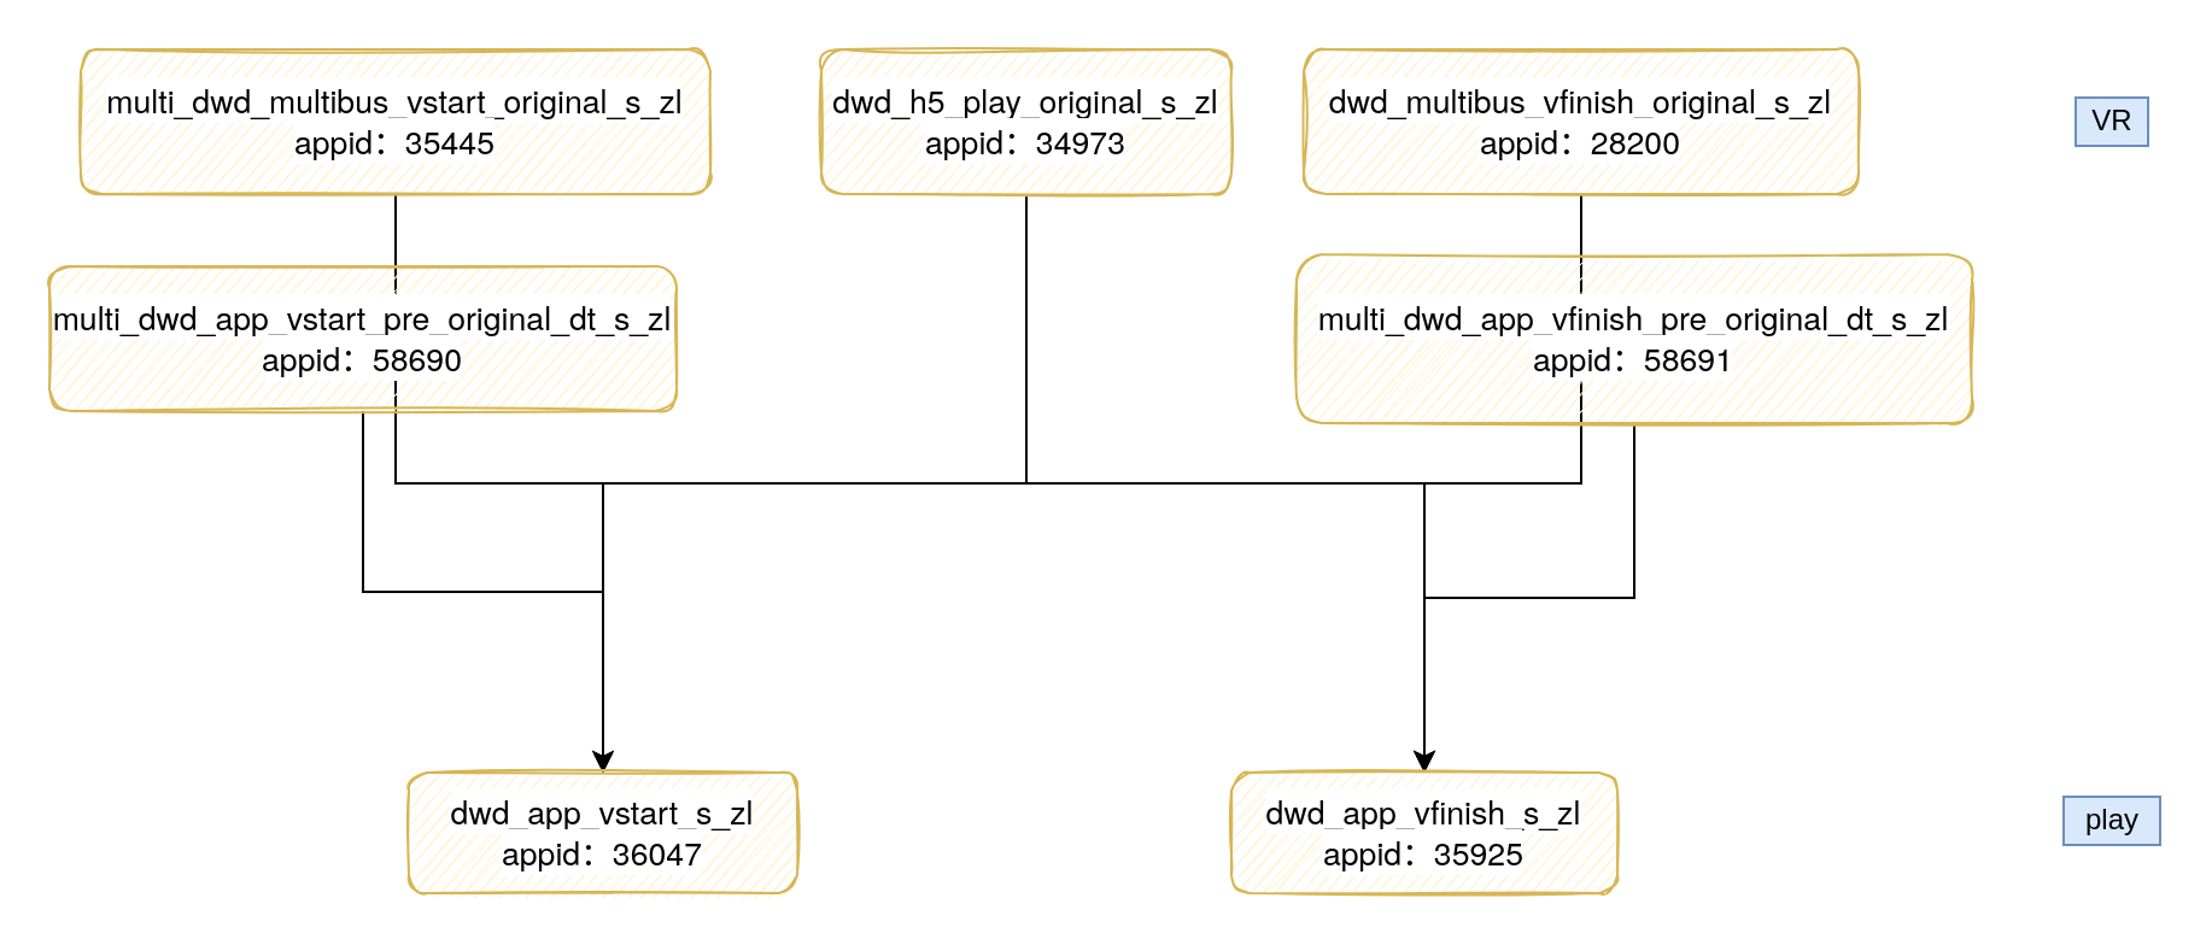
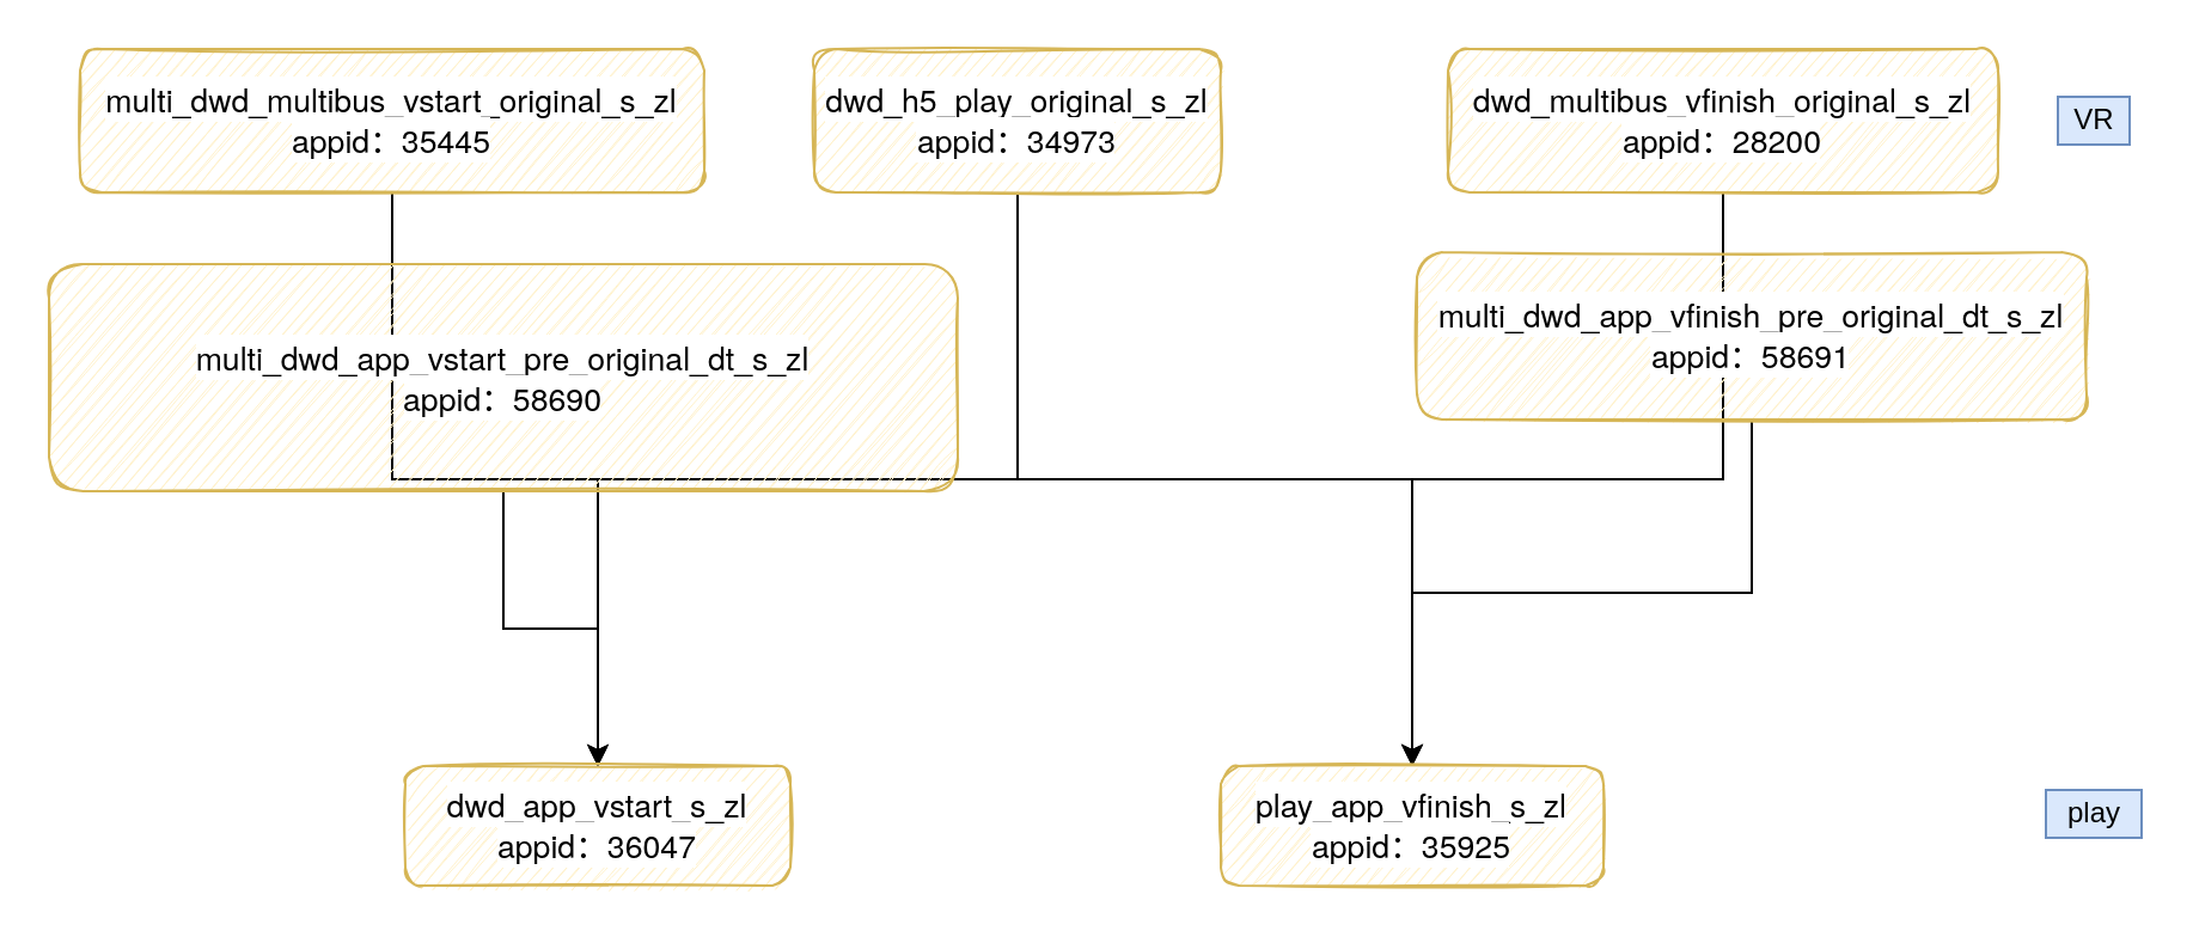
- <mxCell id="8" value="&lt;span style=&quot;font-family: &amp;quot;Helvetica Neue&amp;quot;, Helvetica, &amp;quot;PingFang SC&amp;quot;, &amp;quot;Microsoft YaHei&amp;quot;, &amp;quot;Source Han Sans SC&amp;quot;, &amp;quot;Noto Sans CJK SC&amp;quot;, &amp;quot;WenQuanYi Micro Hei&amp;quot;, sans-serif; font-size: 13.333px; text-align: left; caret-color: rgb(30, 111, 255); background-color: rgb(255, 255, 255);&quot;&gt;dwd_multibus_vfinish_original_s_zl&lt;br&gt;appid：&lt;/span&gt;&lt;span style=&quot;font-family: &amp;quot;Helvetica Neue&amp;quot;, Helvetica, &amp;quot;PingFang SC&amp;quot;, &amp;quot;Microsoft YaHei&amp;quot;, &amp;quot;Source Han Sans SC&amp;quot;, &amp;quot;Noto Sans CJK SC&amp;quot;, &amp;quot;WenQuanYi Micro Hei&amp;quot;, sans-serif; font-size: 13.333px; text-align: right; caret-color: rgb(30, 111, 255); background-color: rgb(255, 255, 255);&quot;&gt;28200&lt;/span&gt;&lt;span style=&quot;font-family: &amp;quot;Helvetica Neue&amp;quot;, Helvetica, &amp;quot;PingFang SC&amp;quot;, &amp;quot;Microsoft YaHei&amp;quot;, &amp;quot;Source Han Sans SC&amp;quot;, &amp;quot;Noto Sans CJK SC&amp;quot;, &amp;quot;WenQuanYi Micro Hei&amp;quot;, sans-serif; font-size: 13.333px; text-align: left; caret-color: rgb(30, 111, 255); background-color: rgb(255, 255, 255);&quot;&gt;&lt;br&gt;&lt;/span&gt;" style="rounded=1;whiteSpace=wrap;html=1;sketch=1;fillColor=#fff2cc;strokeColor=#d6b656;glass=0;shadow=0;" vertex="1" parent="1"><mxGeometry x="540" y="20" width="230" height="60" as="geometry" /></mxCell>
+ <mxCell id="8" value="&lt;span style=&quot;font-family: &amp;quot;Helvetica Neue&amp;quot;, Helvetica, &amp;quot;PingFang SC&amp;quot;, &amp;quot;Microsoft YaHei&amp;quot;, &amp;quot;Source Han Sans SC&amp;quot;, &amp;quot;Noto Sans CJK SC&amp;quot;, &amp;quot;WenQuanYi Micro Hei&amp;quot;, sans-serif; font-size: 13.333px; text-align: left; caret-color: rgb(30, 111, 255); background-color: rgb(255, 255, 255);&quot;&gt;dwd_multibus_vfinish_original_s_zl&lt;br&gt;appid：&lt;/span&gt;&lt;span style=&quot;font-family: &amp;quot;Helvetica Neue&amp;quot;, Helvetica, &amp;quot;PingFang SC&amp;quot;, &amp;quot;Microsoft YaHei&amp;quot;, &amp;quot;Source Han Sans SC&amp;quot;, &amp;quot;Noto Sans CJK SC&amp;quot;, &amp;quot;WenQuanYi Micro Hei&amp;quot;, sans-serif; font-size: 13.333px; text-align: right; caret-color: rgb(30, 111, 255); background-color: rgb(255, 255, 255);&quot;&gt;28200&lt;/span&gt;&lt;span style=&quot;font-family: &amp;quot;Helvetica Neue&amp;quot;, Helvetica, &amp;quot;PingFang SC&amp;quot;, &amp;quot;Microsoft YaHei&amp;quot;, &amp;quot;Source Han Sans SC&amp;quot;, &amp;quot;Noto Sans CJK SC&amp;quot;, &amp;quot;WenQuanYi Micro Hei&amp;quot;, sans-serif; font-size: 13.333px; text-align: left; caret-color: rgb(30, 111, 255); background-color: rgb(255, 255, 255);&quot;&gt;&lt;br&gt;&lt;/span&gt;" style="rounded=1;whiteSpace=wrap;html=1;sketch=1;fillColor=#fff2cc;strokeColor=#d6b656;glass=0;shadow=0;" vertex="1" parent="1"><mxGeometry x="605" y="20" width="230" height="60" as="geometry" /></mxCell>
- <mxCell id="10" value="&lt;span style=&quot;font-family: &amp;quot;Helvetica Neue&amp;quot;, Helvetica, &amp;quot;PingFang SC&amp;quot;, &amp;quot;Microsoft YaHei&amp;quot;, &amp;quot;Source Han Sans SC&amp;quot;, &amp;quot;Noto Sans CJK SC&amp;quot;, &amp;quot;WenQuanYi Micro Hei&amp;quot;, sans-serif; font-size: 13.333px; text-align: left; caret-color: rgb(30, 111, 255); background-color: rgb(255, 255, 255);&quot;&gt;multi_dwd_app_vstart_pre_original_dt_s_zl&lt;br&gt;&lt;/span&gt;&lt;span style=&quot;font-family: &amp;quot;Helvetica Neue&amp;quot;, Helvetica, &amp;quot;PingFang SC&amp;quot;, &amp;quot;Microsoft YaHei&amp;quot;, &amp;quot;Source Han Sans SC&amp;quot;, &amp;quot;Noto Sans CJK SC&amp;quot;, &amp;quot;WenQuanYi Micro Hei&amp;quot;, sans-serif; font-size: 13.333px; text-align: right; caret-color: rgb(30, 111, 255); background-color: rgb(255, 255, 255);&quot;&gt;appid：58690&lt;/span&gt;&lt;span style=&quot;font-family: &amp;quot;Helvetica Neue&amp;quot;, Helvetica, &amp;quot;PingFang SC&amp;quot;, &amp;quot;Microsoft YaHei&amp;quot;, &amp;quot;Source Han Sans SC&amp;quot;, &amp;quot;Noto Sans CJK SC&amp;quot;, &amp;quot;WenQuanYi Micro Hei&amp;quot;, sans-serif; font-size: 13.333px; text-align: left; caret-color: rgb(30, 111, 255); background-color: rgb(255, 255, 255);&quot;&gt;&lt;br&gt;&lt;/span&gt;" style="rounded=1;whiteSpace=wrap;html=1;sketch=1;fillColor=#fff2cc;strokeColor=#d6b656;glass=0;shadow=0;" vertex="1" parent="1"><mxGeometry x="20" y="110" width="260" height="60" as="geometry" /></mxCell>
+ <mxCell id="10" value="&lt;span style=&quot;font-family: &amp;quot;Helvetica Neue&amp;quot;, Helvetica, &amp;quot;PingFang SC&amp;quot;, &amp;quot;Microsoft YaHei&amp;quot;, &amp;quot;Source Han Sans SC&amp;quot;, &amp;quot;Noto Sans CJK SC&amp;quot;, &amp;quot;WenQuanYi Micro Hei&amp;quot;, sans-serif; font-size: 13.333px; text-align: left; caret-color: rgb(30, 111, 255); background-color: rgb(255, 255, 255);&quot;&gt;multi_dwd_app_vstart_pre_original_dt_s_zl&lt;br&gt;&lt;/span&gt;&lt;span style=&quot;font-family: &amp;quot;Helvetica Neue&amp;quot;, Helvetica, &amp;quot;PingFang SC&amp;quot;, &amp;quot;Microsoft YaHei&amp;quot;, &amp;quot;Source Han Sans SC&amp;quot;, &amp;quot;Noto Sans CJK SC&amp;quot;, &amp;quot;WenQuanYi Micro Hei&amp;quot;, sans-serif; font-size: 13.333px; text-align: right; caret-color: rgb(30, 111, 255); background-color: rgb(255, 255, 255);&quot;&gt;appid：58690&lt;/span&gt;&lt;span style=&quot;font-family: &amp;quot;Helvetica Neue&amp;quot;, Helvetica, &amp;quot;PingFang SC&amp;quot;, &amp;quot;Microsoft YaHei&amp;quot;, &amp;quot;Source Han Sans SC&amp;quot;, &amp;quot;Noto Sans CJK SC&amp;quot;, &amp;quot;WenQuanYi Micro Hei&amp;quot;, sans-serif; font-size: 13.333px; text-align: left; caret-color: rgb(30, 111, 255); background-color: rgb(255, 255, 255);&quot;&gt;&lt;br&gt;&lt;/span&gt;" style="rounded=1;whiteSpace=wrap;html=1;sketch=1;fillColor=#fff2cc;strokeColor=#d6b656;glass=0;shadow=0;" vertex="1" parent="1"><mxGeometry x="20" y="110" width="380" height="95" as="geometry" /></mxCell>
- <mxCell id="12" value="&lt;span style=&quot;font-family: &amp;quot;Helvetica Neue&amp;quot;, Helvetica, &amp;quot;PingFang SC&amp;quot;, &amp;quot;Microsoft YaHei&amp;quot;, &amp;quot;Source Han Sans SC&amp;quot;, &amp;quot;Noto Sans CJK SC&amp;quot;, &amp;quot;WenQuanYi Micro Hei&amp;quot;, sans-serif; font-size: 13.333px; text-align: left; caret-color: rgb(30, 111, 255); background-color: rgb(255, 255, 255);&quot;&gt;multi_dwd_app_vfinish_pre_original_dt_s_zl&lt;br&gt;appid：&lt;/span&gt;&lt;span style=&quot;font-family: &amp;quot;Helvetica Neue&amp;quot;, Helvetica, &amp;quot;PingFang SC&amp;quot;, &amp;quot;Microsoft YaHei&amp;quot;, &amp;quot;Source Han Sans SC&amp;quot;, &amp;quot;Noto Sans CJK SC&amp;quot;, &amp;quot;WenQuanYi Micro Hei&amp;quot;, sans-serif; font-size: 13.333px; text-align: right; caret-color: rgb(30, 111, 255); background-color: rgb(255, 255, 255);&quot;&gt;58691&lt;/span&gt;&lt;span style=&quot;font-family: &amp;quot;Helvetica Neue&amp;quot;, Helvetica, &amp;quot;PingFang SC&amp;quot;, &amp;quot;Microsoft YaHei&amp;quot;, &amp;quot;Source Han Sans SC&amp;quot;, &amp;quot;Noto Sans CJK SC&amp;quot;, &amp;quot;WenQuanYi Micro Hei&amp;quot;, sans-serif; font-size: 13.333px; text-align: left; caret-color: rgb(30, 111, 255); background-color: rgb(255, 255, 255);&quot;&gt;&lt;br&gt;&lt;/span&gt;" style="rounded=1;whiteSpace=wrap;html=1;sketch=1;fillColor=#fff2cc;strokeColor=#d6b656;glass=0;shadow=0;" vertex="1" parent="1"><mxGeometry x="537" y="105" width="280" height="70" as="geometry" /></mxCell>
+ <mxCell id="12" value="&lt;span style=&quot;font-family: &amp;quot;Helvetica Neue&amp;quot;, Helvetica, &amp;quot;PingFang SC&amp;quot;, &amp;quot;Microsoft YaHei&amp;quot;, &amp;quot;Source Han Sans SC&amp;quot;, &amp;quot;Noto Sans CJK SC&amp;quot;, &amp;quot;WenQuanYi Micro Hei&amp;quot;, sans-serif; font-size: 13.333px; text-align: left; caret-color: rgb(30, 111, 255); background-color: rgb(255, 255, 255);&quot;&gt;multi_dwd_app_vfinish_pre_original_dt_s_zl&lt;br&gt;appid：&lt;/span&gt;&lt;span style=&quot;font-family: &amp;quot;Helvetica Neue&amp;quot;, Helvetica, &amp;quot;PingFang SC&amp;quot;, &amp;quot;Microsoft YaHei&amp;quot;, &amp;quot;Source Han Sans SC&amp;quot;, &amp;quot;Noto Sans CJK SC&amp;quot;, &amp;quot;WenQuanYi Micro Hei&amp;quot;, sans-serif; font-size: 13.333px; text-align: right; caret-color: rgb(30, 111, 255); background-color: rgb(255, 255, 255);&quot;&gt;58691&lt;/span&gt;&lt;span style=&quot;font-family: &amp;quot;Helvetica Neue&amp;quot;, Helvetica, &amp;quot;PingFang SC&amp;quot;, &amp;quot;Microsoft YaHei&amp;quot;, &amp;quot;Source Han Sans SC&amp;quot;, &amp;quot;Noto Sans CJK SC&amp;quot;, &amp;quot;WenQuanYi Micro Hei&amp;quot;, sans-serif; font-size: 13.333px; text-align: left; caret-color: rgb(30, 111, 255); background-color: rgb(255, 255, 255);&quot;&gt;&lt;br&gt;&lt;/span&gt;" style="rounded=1;whiteSpace=wrap;html=1;sketch=1;fillColor=#fff2cc;strokeColor=#d6b656;glass=0;shadow=0;" vertex="1" parent="1"><mxGeometry x="592" y="105" width="280" height="70" as="geometry" /></mxCell>
- <mxCell id="14" value="&lt;span style=&quot;font-family: &amp;quot;Helvetica Neue&amp;quot;, Helvetica, &amp;quot;PingFang SC&amp;quot;, &amp;quot;Microsoft YaHei&amp;quot;, &amp;quot;Source Han Sans SC&amp;quot;, &amp;quot;Noto Sans CJK SC&amp;quot;, &amp;quot;WenQuanYi Micro Hei&amp;quot;, sans-serif; font-size: 13.333px; text-align: left; caret-color: rgb(30, 111, 255); background-color: rgb(255, 255, 255);&quot;&gt;dwd_app_vfinish_s_zl&lt;br&gt;appid：&lt;/span&gt;&lt;span style=&quot;font-family: &amp;quot;Helvetica Neue&amp;quot;, Helvetica, &amp;quot;PingFang SC&amp;quot;, &amp;quot;Microsoft YaHei&amp;quot;, &amp;quot;Source Han Sans SC&amp;quot;, &amp;quot;Noto Sans CJK SC&amp;quot;, &amp;quot;WenQuanYi Micro Hei&amp;quot;, sans-serif; font-size: 13.333px; text-align: right; caret-color: rgb(30, 111, 255); background-color: rgb(255, 255, 255);&quot;&gt;35925&lt;/span&gt;&lt;span style=&quot;font-family: &amp;quot;Helvetica Neue&amp;quot;, Helvetica, &amp;quot;PingFang SC&amp;quot;, &amp;quot;Microsoft YaHei&amp;quot;, &amp;quot;Source Han Sans SC&amp;quot;, &amp;quot;Noto Sans CJK SC&amp;quot;, &amp;quot;WenQuanYi Micro Hei&amp;quot;, sans-serif; font-size: 13.333px; text-align: left; caret-color: rgb(30, 111, 255); background-color: rgb(255, 255, 255);&quot;&gt;&lt;br&gt;&lt;/span&gt;" style="rounded=1;whiteSpace=wrap;html=1;sketch=1;fillColor=#fff2cc;strokeColor=#d6b656;glass=0;shadow=0;" vertex="1" parent="1"><mxGeometry x="510" y="320" width="160" height="50" as="geometry" /></mxCell>
+ <mxCell id="14" value="&lt;span style=&quot;font-family: &amp;quot;Helvetica Neue&amp;quot;, Helvetica, &amp;quot;PingFang SC&amp;quot;, &amp;quot;Microsoft YaHei&amp;quot;, &amp;quot;Source Han Sans SC&amp;quot;, &amp;quot;Noto Sans CJK SC&amp;quot;, &amp;quot;WenQuanYi Micro Hei&amp;quot;, sans-serif; font-size: 13.333px; text-align: left; caret-color: rgb(30, 111, 255); background-color: rgb(255, 255, 255);&quot;&gt;play_app_vfinish_s_zl&lt;br&gt;appid：&lt;/span&gt;&lt;span style=&quot;font-family: &amp;quot;Helvetica Neue&amp;quot;, Helvetica, &amp;quot;PingFang SC&amp;quot;, &amp;quot;Microsoft YaHei&amp;quot;, &amp;quot;Source Han Sans SC&amp;quot;, &amp;quot;Noto Sans CJK SC&amp;quot;, &amp;quot;WenQuanYi Micro Hei&amp;quot;, sans-serif; font-size: 13.333px; text-align: right; caret-color: rgb(30, 111, 255); background-color: rgb(255, 255, 255);&quot;&gt;35925&lt;/span&gt;&lt;span style=&quot;font-family: &amp;quot;Helvetica Neue&amp;quot;, Helvetica, &amp;quot;PingFang SC&amp;quot;, &amp;quot;Microsoft YaHei&amp;quot;, &amp;quot;Source Han Sans SC&amp;quot;, &amp;quot;Noto Sans CJK SC&amp;quot;, &amp;quot;WenQuanYi Micro Hei&amp;quot;, sans-serif; font-size: 13.333px; text-align: left; caret-color: rgb(30, 111, 255); background-color: rgb(255, 255, 255);&quot;&gt;&lt;br&gt;&lt;/span&gt;" style="rounded=1;whiteSpace=wrap;html=1;sketch=1;fillColor=#fff2cc;strokeColor=#d6b656;glass=0;shadow=0;" vertex="1" parent="1"><mxGeometry x="510" y="320" width="160" height="50" as="geometry" /></mxCell>
